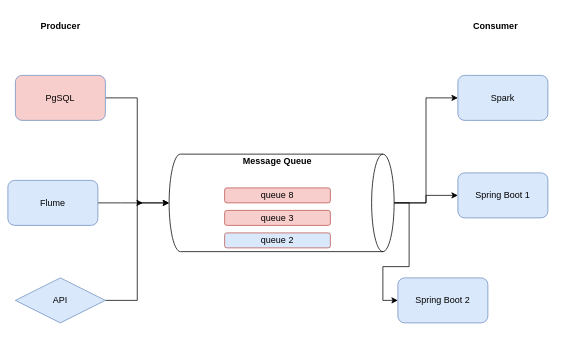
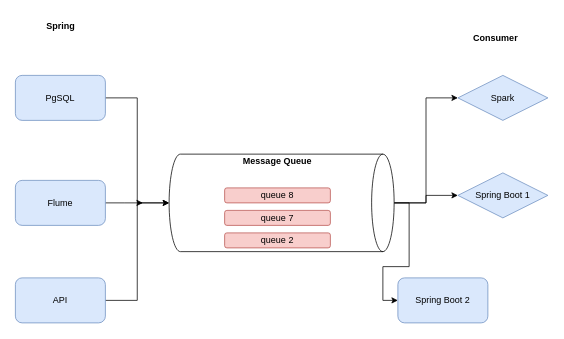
- <mxCell id="19" value="Producer" style="text;html=1;resizable=0;autosize=1;align=center;verticalAlign=middle;points=[];fillColor=none;strokeColor=none;rounded=0;fontStyle=1" vertex="1" parent="1"><mxGeometry x="40" y="20" width="80" height="30" as="geometry" /></mxCell>
+ <mxCell id="19" value="Spring" style="text;html=1;resizable=0;autosize=1;align=center;verticalAlign=middle;points=[];fillColor=none;strokeColor=none;rounded=0;fontStyle=1" vertex="1" parent="1"><mxGeometry x="40" y="20" width="80" height="30" as="geometry" /></mxCell>
- <mxCell id="20" value="Consumer" style="text;html=1;resizable=0;autosize=1;align=center;verticalAlign=middle;points=[];fillColor=none;strokeColor=none;rounded=0;fontStyle=1" vertex="1" parent="1"><mxGeometry x="620" y="20" width="80" height="30" as="geometry" /></mxCell>
+ <mxCell id="20" value="Consumer" style="text;html=1;resizable=0;autosize=1;align=center;verticalAlign=middle;points=[];fillColor=none;strokeColor=none;rounded=0;fontStyle=1" vertex="1" parent="1"><mxGeometry x="620" y="35" width="80" height="30" as="geometry" /></mxCell>
- <mxCell id="3" value="PgSQL" style="rounded=1;whiteSpace=wrap;html=1;fillColor=#f8cecc;strokeColor=#6c8ebf;" vertex="1" parent="1"><mxGeometry x="20" y="100" width="120" height="60" as="geometry" /></mxCell>
+ <mxCell id="3" value="PgSQL" style="rounded=1;whiteSpace=wrap;html=1;fillColor=#dae8fc;strokeColor=#6c8ebf;" vertex="1" parent="1"><mxGeometry x="20" y="100" width="120" height="60" as="geometry" /></mxCell>
- <mxCell id="16" value="Spark" style="rounded=1;whiteSpace=wrap;html=1;fillColor=#dae8fc;strokeColor=#6c8ebf;" vertex="1" parent="1"><mxGeometry x="610" y="100" width="120" height="60" as="geometry" /></mxCell>
+ <mxCell id="16" value="Spark" style="rhombus;whiteSpace=wrap;html=1;fillColor=#dae8fc;strokeColor=#6c8ebf;" vertex="1" parent="1"><mxGeometry x="610" y="100" width="120" height="60" as="geometry" /></mxCell>
- <mxCell id="17" value="Spring Boot 1" style="rounded=1;whiteSpace=wrap;html=1;fillColor=#dae8fc;strokeColor=#6c8ebf;" vertex="1" parent="1"><mxGeometry x="610" y="230" width="120" height="60" as="geometry" /></mxCell>
+ <mxCell id="17" value="Spring Boot 1" style="rhombus;whiteSpace=wrap;html=1;fillColor=#dae8fc;strokeColor=#6c8ebf;" vertex="1" parent="1"><mxGeometry x="610" y="230" width="120" height="60" as="geometry" /></mxCell>
- <mxCell id="5" value="Flume" style="rounded=1;whiteSpace=wrap;html=1;fillColor=#dae8fc;strokeColor=#6c8ebf;" vertex="1" parent="1"><mxGeometry x="10" y="240" width="120" height="60" as="geometry" /></mxCell>
+ <mxCell id="5" value="Flume" style="rounded=1;whiteSpace=wrap;html=1;fillColor=#dae8fc;strokeColor=#6c8ebf;" vertex="1" parent="1"><mxGeometry x="20" y="240" width="120" height="60" as="geometry" /></mxCell>
- <mxCell id="14" value="queue 3" style="rounded=1;whiteSpace=wrap;html=1;fillColor=#f8cecc;strokeColor=#b85450;" vertex="1" parent="1"><mxGeometry x="299" y="280" width="141" height="20" as="geometry" /></mxCell>
+ <mxCell id="14" value="queue 7" style="rounded=1;whiteSpace=wrap;html=1;fillColor=#f8cecc;strokeColor=#b85450;" vertex="1" parent="1"><mxGeometry x="299" y="280" width="141" height="20" as="geometry" /></mxCell>
- <mxCell id="15" value="queue 2" style="rounded=1;whiteSpace=wrap;html=1;fillColor=#dae8fc;strokeColor=#b85450;" vertex="1" parent="1"><mxGeometry x="299" y="310" width="141" height="20" as="geometry" /></mxCell>
+ <mxCell id="15" value="queue 2" style="rounded=1;whiteSpace=wrap;html=1;fillColor=#f8cecc;strokeColor=#b85450;" vertex="1" parent="1"><mxGeometry x="299" y="310" width="141" height="20" as="geometry" /></mxCell>
- <mxCell id="7" value="API" style="rhombus;whiteSpace=wrap;html=1;fillColor=#dae8fc;strokeColor=#6c8ebf;" vertex="1" parent="1"><mxGeometry x="20" y="370" width="120" height="60" as="geometry" /></mxCell>
+ <mxCell id="7" value="API" style="rounded=1;whiteSpace=wrap;html=1;fillColor=#dae8fc;strokeColor=#6c8ebf;" vertex="1" parent="1"><mxGeometry x="20" y="370" width="120" height="60" as="geometry" /></mxCell>
